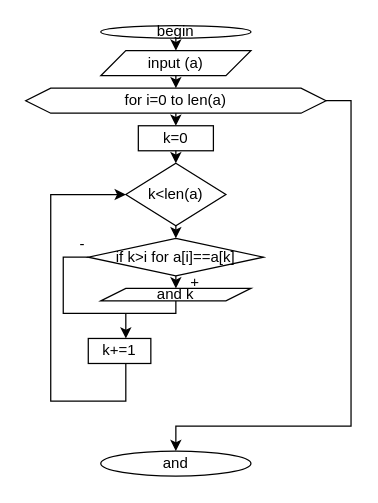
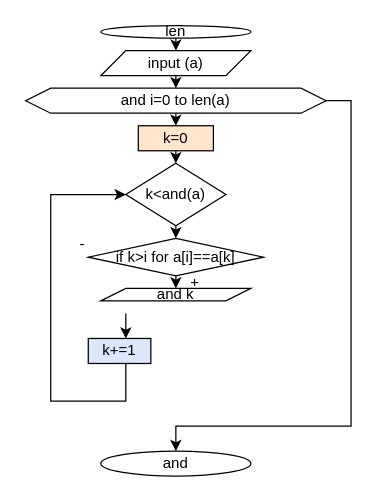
- <mxCell id="2" value="begin" style="ellipse;whiteSpace=wrap;html=1;" vertex="1" parent="1"><mxGeometry x="80" y="20" width="120" height="10" as="geometry" /></mxCell>
+ <mxCell id="2" value="len" style="ellipse;whiteSpace=wrap;html=1;" vertex="1" parent="1"><mxGeometry x="80" y="20" width="120" height="10" as="geometry" /></mxCell>
- <mxCell id="6" value="for i=0 to len(a)" style="shape=hexagon;perimeter=hexagonPerimeter2;whiteSpace=wrap;html=1;fixedSize=1;" vertex="1" parent="1"><mxGeometry x="20" y="70" width="240" height="20" as="geometry" /></mxCell>
+ <mxCell id="6" value="and i=0 to len(a)" style="shape=hexagon;perimeter=hexagonPerimeter2;whiteSpace=wrap;html=1;fixedSize=1;" vertex="1" parent="1"><mxGeometry x="20" y="70" width="240" height="20" as="geometry" /></mxCell>
- <mxCell id="8" value="k=0" style="rounded=0;whiteSpace=wrap;html=1;" vertex="1" parent="1"><mxGeometry x="110" y="100" width="60" height="20" as="geometry" /></mxCell>
+ <mxCell id="8" value="k=0" style="rounded=0;whiteSpace=wrap;html=1;fillColor=#ffe6cc;" vertex="1" parent="1"><mxGeometry x="110" y="100" width="60" height="20" as="geometry" /></mxCell>
- <mxCell id="10" value="k&amp;lt;len(a)" style="rhombus;whiteSpace=wrap;html=1;" vertex="1" parent="1"><mxGeometry x="100" y="130" width="80" height="50" as="geometry" /></mxCell>
+ <mxCell id="10" value="k&amp;lt;and(a)" style="rhombus;whiteSpace=wrap;html=1;" vertex="1" parent="1"><mxGeometry x="100" y="130" width="80" height="50" as="geometry" /></mxCell>
- <mxCell id="16" value="" style="endArrow=none;html=1;rounded=0;entryX=0.5;entryY=1;entryDx=0;entryDy=0;exitX=0;exitY=0.5;exitDx=0;exitDy=0;" edge="1" parent="1" source="13" target="15"><mxGeometry width="50" height="50" relative="1" as="geometry"><mxPoint x="0" y="250" as="sourcePoint" /><mxPoint x="110" y="270" as="targetPoint" /><Array as="points"><mxPoint x="50" y="205" /><mxPoint x="50" y="250" /><mxPoint x="140" y="250" /></Array></mxGeometry></mxCell>
- <mxCell id="18" value="k+=1" style="rounded=0;whiteSpace=wrap;html=1;" vertex="1" parent="1"><mxGeometry x="70" y="270" width="50" height="20" as="geometry" /></mxCell>
+ <mxCell id="18" value="k+=1" style="rounded=0;whiteSpace=wrap;html=1;fillColor=#dae8fc;" vertex="1" parent="1"><mxGeometry x="70" y="270" width="50" height="20" as="geometry" /></mxCell>
